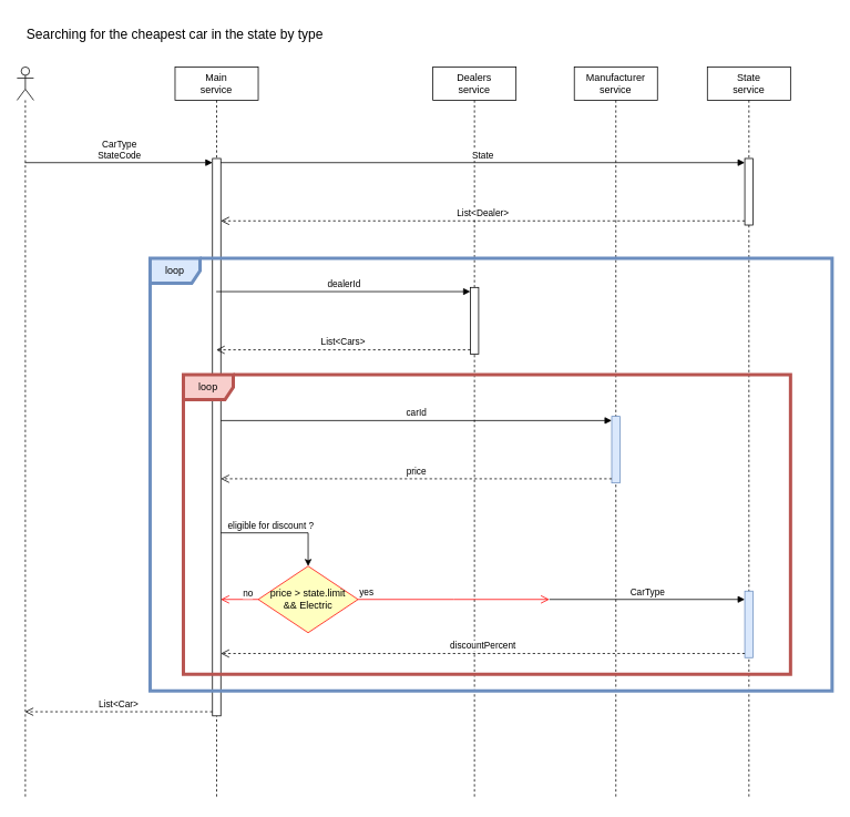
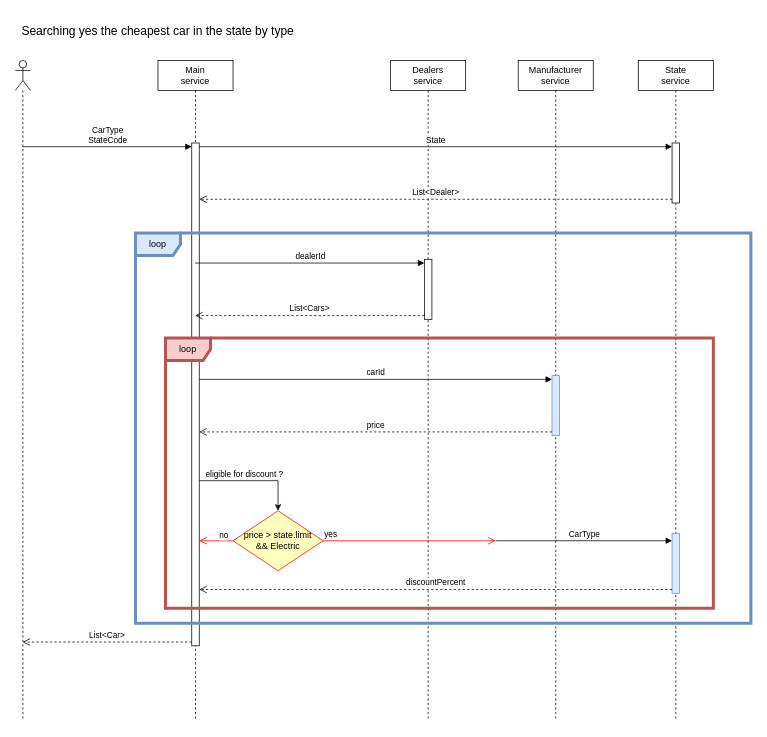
- <mxCell id="26" value="Searching for the cheapest car in the state by type" style="text;html=1;strokeColor=none;fillColor=none;align=center;verticalAlign=middle;whiteSpace=wrap;rounded=0;fontSize=16;" parent="1" vertex="1"><mxGeometry x="20" y="20" width="380" height="40" as="geometry" /></mxCell>
+ <mxCell id="26" value="Searching yes the cheapest car in the state by type" style="text;html=1;strokeColor=none;fillColor=none;align=center;verticalAlign=middle;whiteSpace=wrap;rounded=0;fontSize=16;" parent="1" vertex="1"><mxGeometry x="20" y="20" width="380" height="40" as="geometry" /></mxCell>
